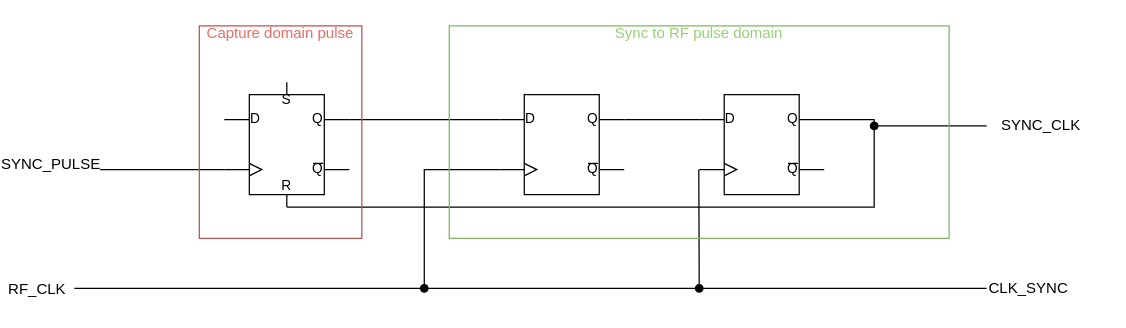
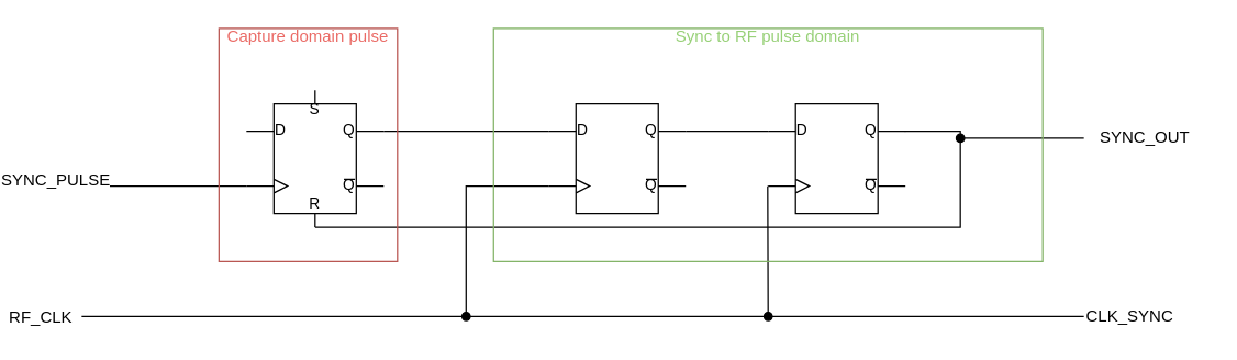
- <mxCell id="16" value="SYNC_CLK" style="text;html=1;resizable=0;points=[];autosize=1;align=left;verticalAlign=top;spacingTop=-4;" vertex="1" parent="1"><mxGeometry x="760" y="90" width="80" height="20" as="geometry" /></mxCell>
+ <mxCell id="16" value="SYNC_OUT" style="text;html=1;resizable=0;points=[];autosize=1;align=left;verticalAlign=top;spacingTop=-4;" vertex="1" parent="1"><mxGeometry x="760" y="90" width="80" height="20" as="geometry" /></mxCell>
